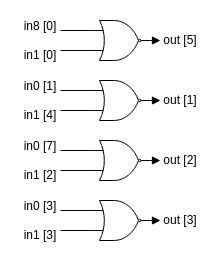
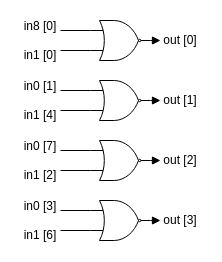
- <mxCell id="22" value="out [5]" style="text;html=1;strokeColor=none;fillColor=none;align=center;verticalAlign=middle;whiteSpace=wrap;rounded=0;" vertex="1" parent="1"><mxGeometry x="160" y="30" width="40" height="20" as="geometry" /></mxCell>
+ <mxCell id="22" value="out [0]" style="text;html=1;strokeColor=none;fillColor=none;align=center;verticalAlign=middle;whiteSpace=wrap;rounded=0;" vertex="1" parent="1"><mxGeometry x="160" y="30" width="40" height="20" as="geometry" /></mxCell>
- <mxCell id="21" value="in0 [3]&lt;br style=&quot;font-size: 8px&quot;&gt;&lt;br style=&quot;font-size: 8px&quot;&gt;in1 [3]" style="text;html=1;strokeColor=none;fillColor=none;align=center;verticalAlign=middle;whiteSpace=wrap;rounded=0;" vertex="1" parent="1"><mxGeometry x="20" y="210" width="40" height="20" as="geometry" /></mxCell>
+ <mxCell id="21" value="in0 [3]&lt;br style=&quot;font-size: 8px&quot;&gt;&lt;br style=&quot;font-size: 8px&quot;&gt;in1 [6]" style="text;html=1;strokeColor=none;fillColor=none;align=center;verticalAlign=middle;whiteSpace=wrap;rounded=0;" vertex="1" parent="1"><mxGeometry x="20" y="210" width="40" height="20" as="geometry" /></mxCell>
